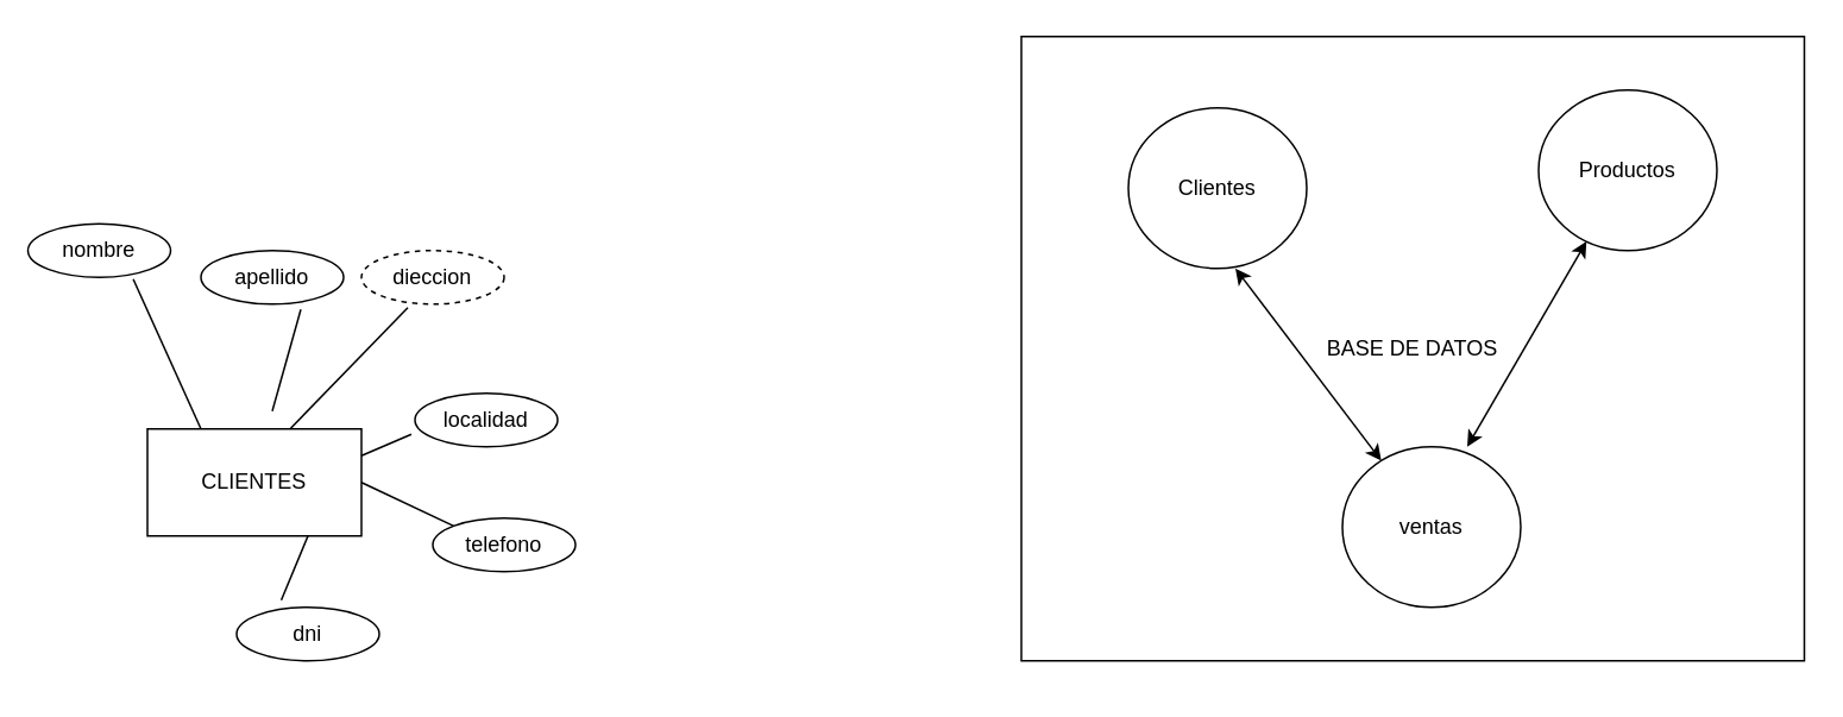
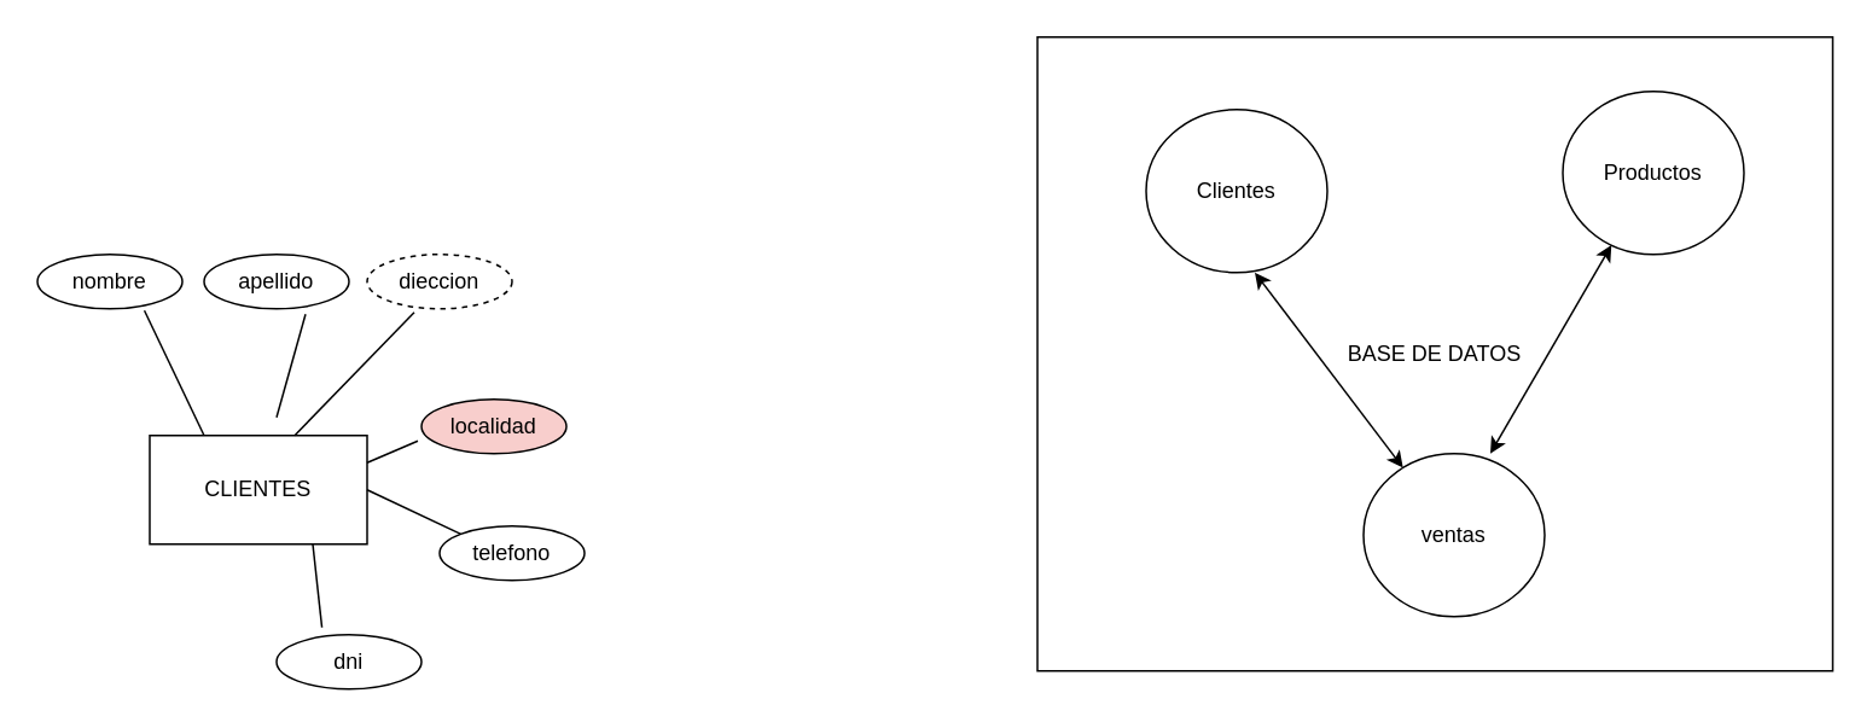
- <mxCell id="9" value="nombre" style="ellipse;whiteSpace=wrap;html=1;" vertex="1" parent="1"><mxGeometry x="15" y="125" width="80" height="30" as="geometry" /></mxCell>
+ <mxCell id="9" value="nombre" style="ellipse;whiteSpace=wrap;html=1;" vertex="1" parent="1"><mxGeometry x="20" y="140" width="80" height="30" as="geometry" /></mxCell>
- <mxCell id="13" value="localidad" style="ellipse;whiteSpace=wrap;html=1;" vertex="1" parent="1"><mxGeometry x="232" y="220" width="80" height="30" as="geometry" /></mxCell>
+ <mxCell id="13" value="localidad" style="ellipse;whiteSpace=wrap;html=1;fillColor=#f8cecc;" vertex="1" parent="1"><mxGeometry x="232" y="220" width="80" height="30" as="geometry" /></mxCell>
- <mxCell id="19" value="dni" style="ellipse;whiteSpace=wrap;html=1;" vertex="1" parent="1"><mxGeometry x="132" y="340" width="80" height="30" as="geometry" /></mxCell>
+ <mxCell id="19" value="dni" style="ellipse;whiteSpace=wrap;html=1;" vertex="1" parent="1"><mxGeometry x="152" y="350" width="80" height="30" as="geometry" /></mxCell>
